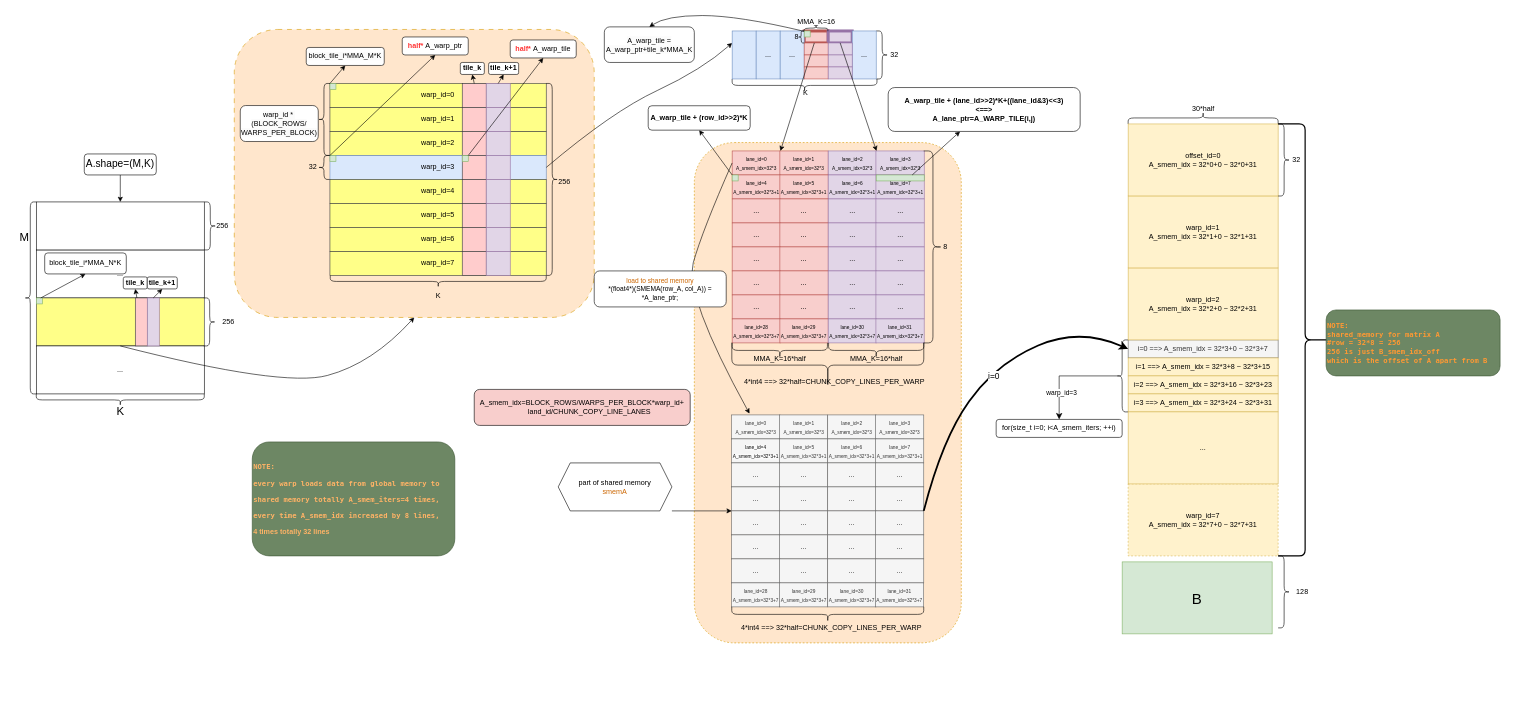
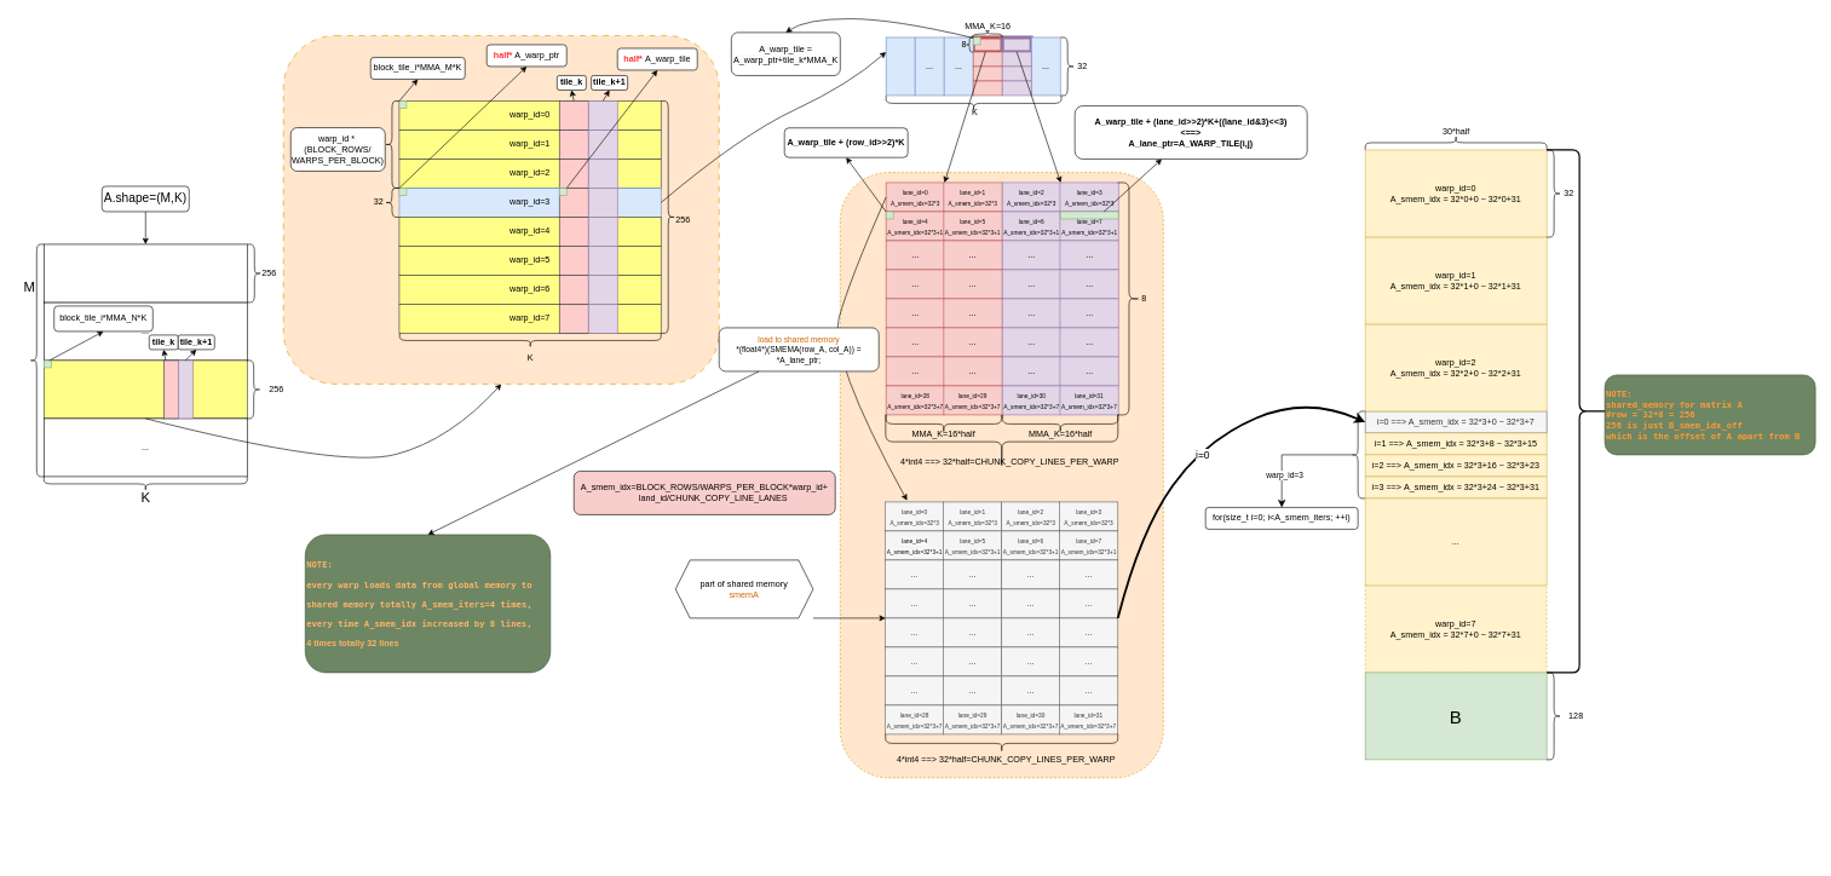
- <mxCell id="148" value="&lt;div&gt;offset_id=0&lt;/div&gt;A_smem_idx = 32*0+0 ~ 32*0+31" style="rounded=0;whiteSpace=wrap;html=1;fillColor=#fff2cc;strokeColor=#d6b656;" parent="1" vertex="1"><mxGeometry x="1880" y="205.7" width="250" height="120" as="geometry" /></mxCell>
+ <mxCell id="148" value="&lt;div&gt;warp_id=0&lt;/div&gt;A_smem_idx = 32*0+0 ~ 32*0+31" style="rounded=0;whiteSpace=wrap;html=1;fillColor=#fff2cc;strokeColor=#d6b656;" parent="1" vertex="1"><mxGeometry x="1880" y="205.7" width="250" height="120" as="geometry" /></mxCell>
+ <mxCell id="133" value="" style="endArrow=classic;html=1;rounded=0;entryX=0.5;entryY=0;entryDx=0;entryDy=0;exitX=0.25;exitY=1;exitDx=0;exitDy=0;" parent="1" source="115" target="132" edge="1"><mxGeometry width="50" height="50" relative="1" as="geometry"><mxPoint x="990" y="540.7" as="sourcePoint" /><mxPoint x="1040" y="490.7" as="targetPoint" /></mxGeometry></mxCell>
- <mxCell id="153" value="&lt;font style=&quot;font-size: 25px;&quot;&gt;B&lt;/font&gt;&lt;div&gt;&lt;/div&gt;" style="rounded=0;whiteSpace=wrap;html=1;fillColor=#d5e8d4;strokeColor=#82b366;" parent="1" vertex="1"><mxGeometry x="1870" y="935.7" width="250" height="120" as="geometry" /></mxCell>
+ <mxCell id="153" value="&lt;font style=&quot;font-size: 25px;&quot;&gt;B&lt;/font&gt;&lt;div&gt;&lt;/div&gt;" style="rounded=0;whiteSpace=wrap;html=1;fillColor=#d5e8d4;strokeColor=#82b366;" parent="1" vertex="1"><mxGeometry x="1880" y="925.7" width="250" height="120" as="geometry" /></mxCell>
